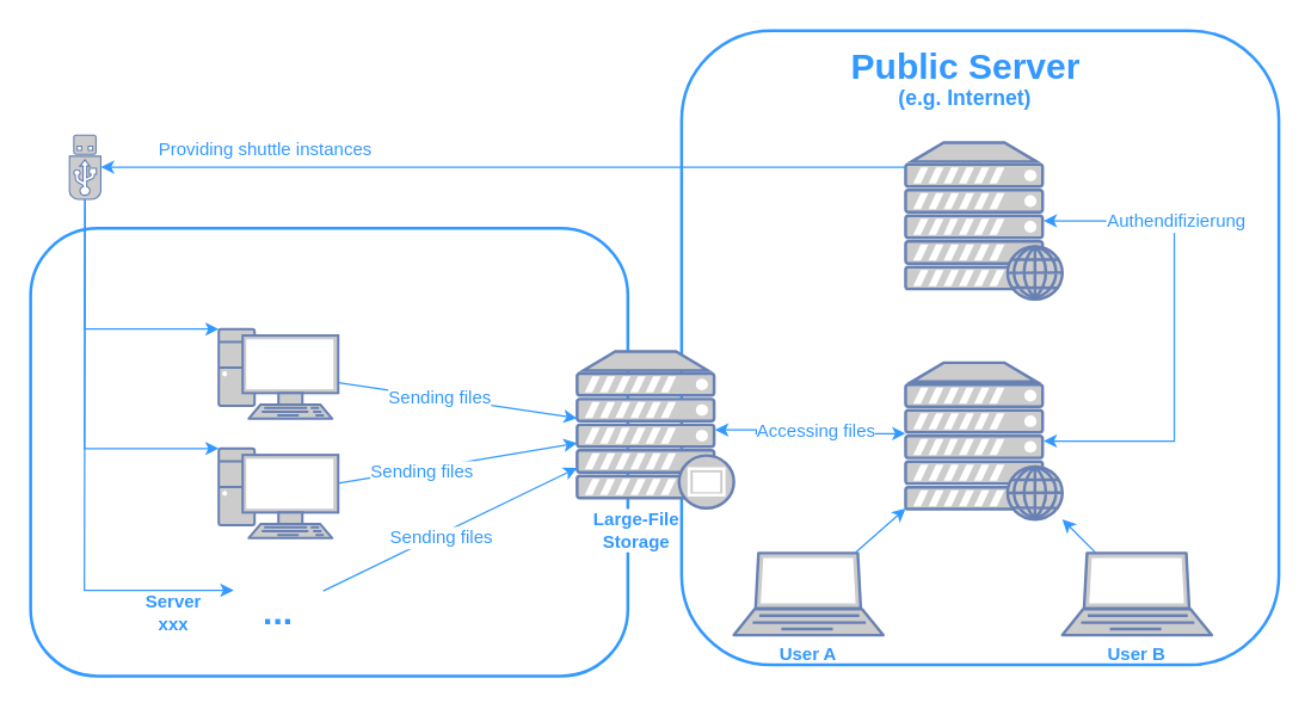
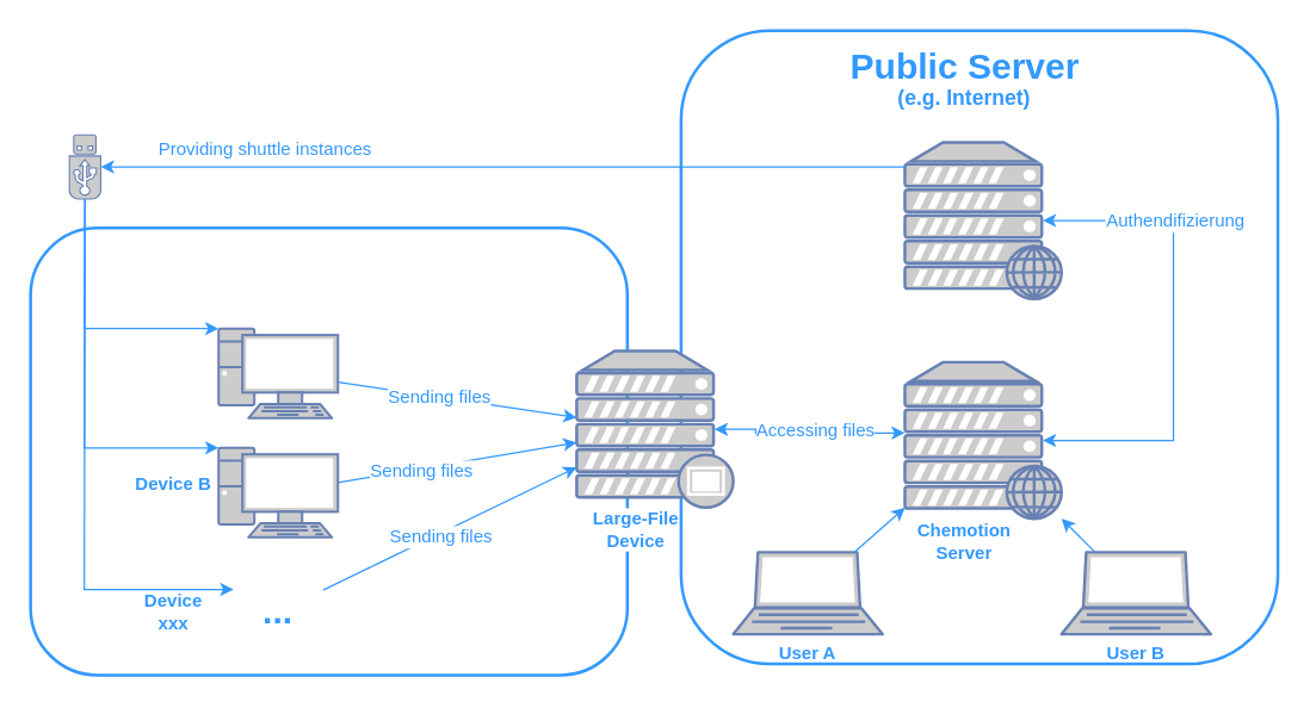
+ <mxCell id="12" value="Device B" style="text;html=1;align=center;verticalAlign=middle;whiteSpace=wrap;rounded=0;fontColor=#3399FF;fontStyle=1" parent="1" vertex="1"><mxGeometry x="86" y="310" width="60" height="30" as="geometry" /></mxCell>
- <mxCell id="23" value="&lt;b&gt;Large-File Storage&lt;/b&gt;" style="text;html=1;align=center;verticalAlign=middle;whiteSpace=wrap;rounded=0;fontFamily=Helvetica;fontSize=12;fontColor=#3399FF;labelBackgroundColor=default;" parent="1" vertex="1"><mxGeometry x="396" y="340" width="60" height="30" as="geometry" /></mxCell>
+ <mxCell id="23" value="&lt;b&gt;Large-File Device&lt;/b&gt;" style="text;html=1;align=center;verticalAlign=middle;whiteSpace=wrap;rounded=0;fontFamily=Helvetica;fontSize=12;fontColor=#3399FF;labelBackgroundColor=default;" parent="1" vertex="1"><mxGeometry x="396" y="340" width="60" height="30" as="geometry" /></mxCell>
+ <mxCell id="20" value="&lt;b&gt;Chemotion Server&lt;/b&gt;" style="text;html=1;align=center;verticalAlign=middle;whiteSpace=wrap;rounded=0;fontFamily=Helvetica;fontSize=12;fontColor=#3399FF;" parent="1" vertex="1"><mxGeometry x="616" y="347.5" width="60" height="30" as="geometry" /></mxCell>
- <mxCell id="19" value="Server xxx" style="text;html=1;align=center;verticalAlign=middle;whiteSpace=wrap;rounded=0;fontColor=#3399FF;fontStyle=1" parent="1" vertex="1"><mxGeometry x="86" y="395" width="60" height="30" as="geometry" /></mxCell>
+ <mxCell id="19" value="Device xxx" style="text;html=1;align=center;verticalAlign=middle;whiteSpace=wrap;rounded=0;fontColor=#3399FF;fontStyle=1" parent="1" vertex="1"><mxGeometry x="86" y="395" width="60" height="30" as="geometry" /></mxCell>
